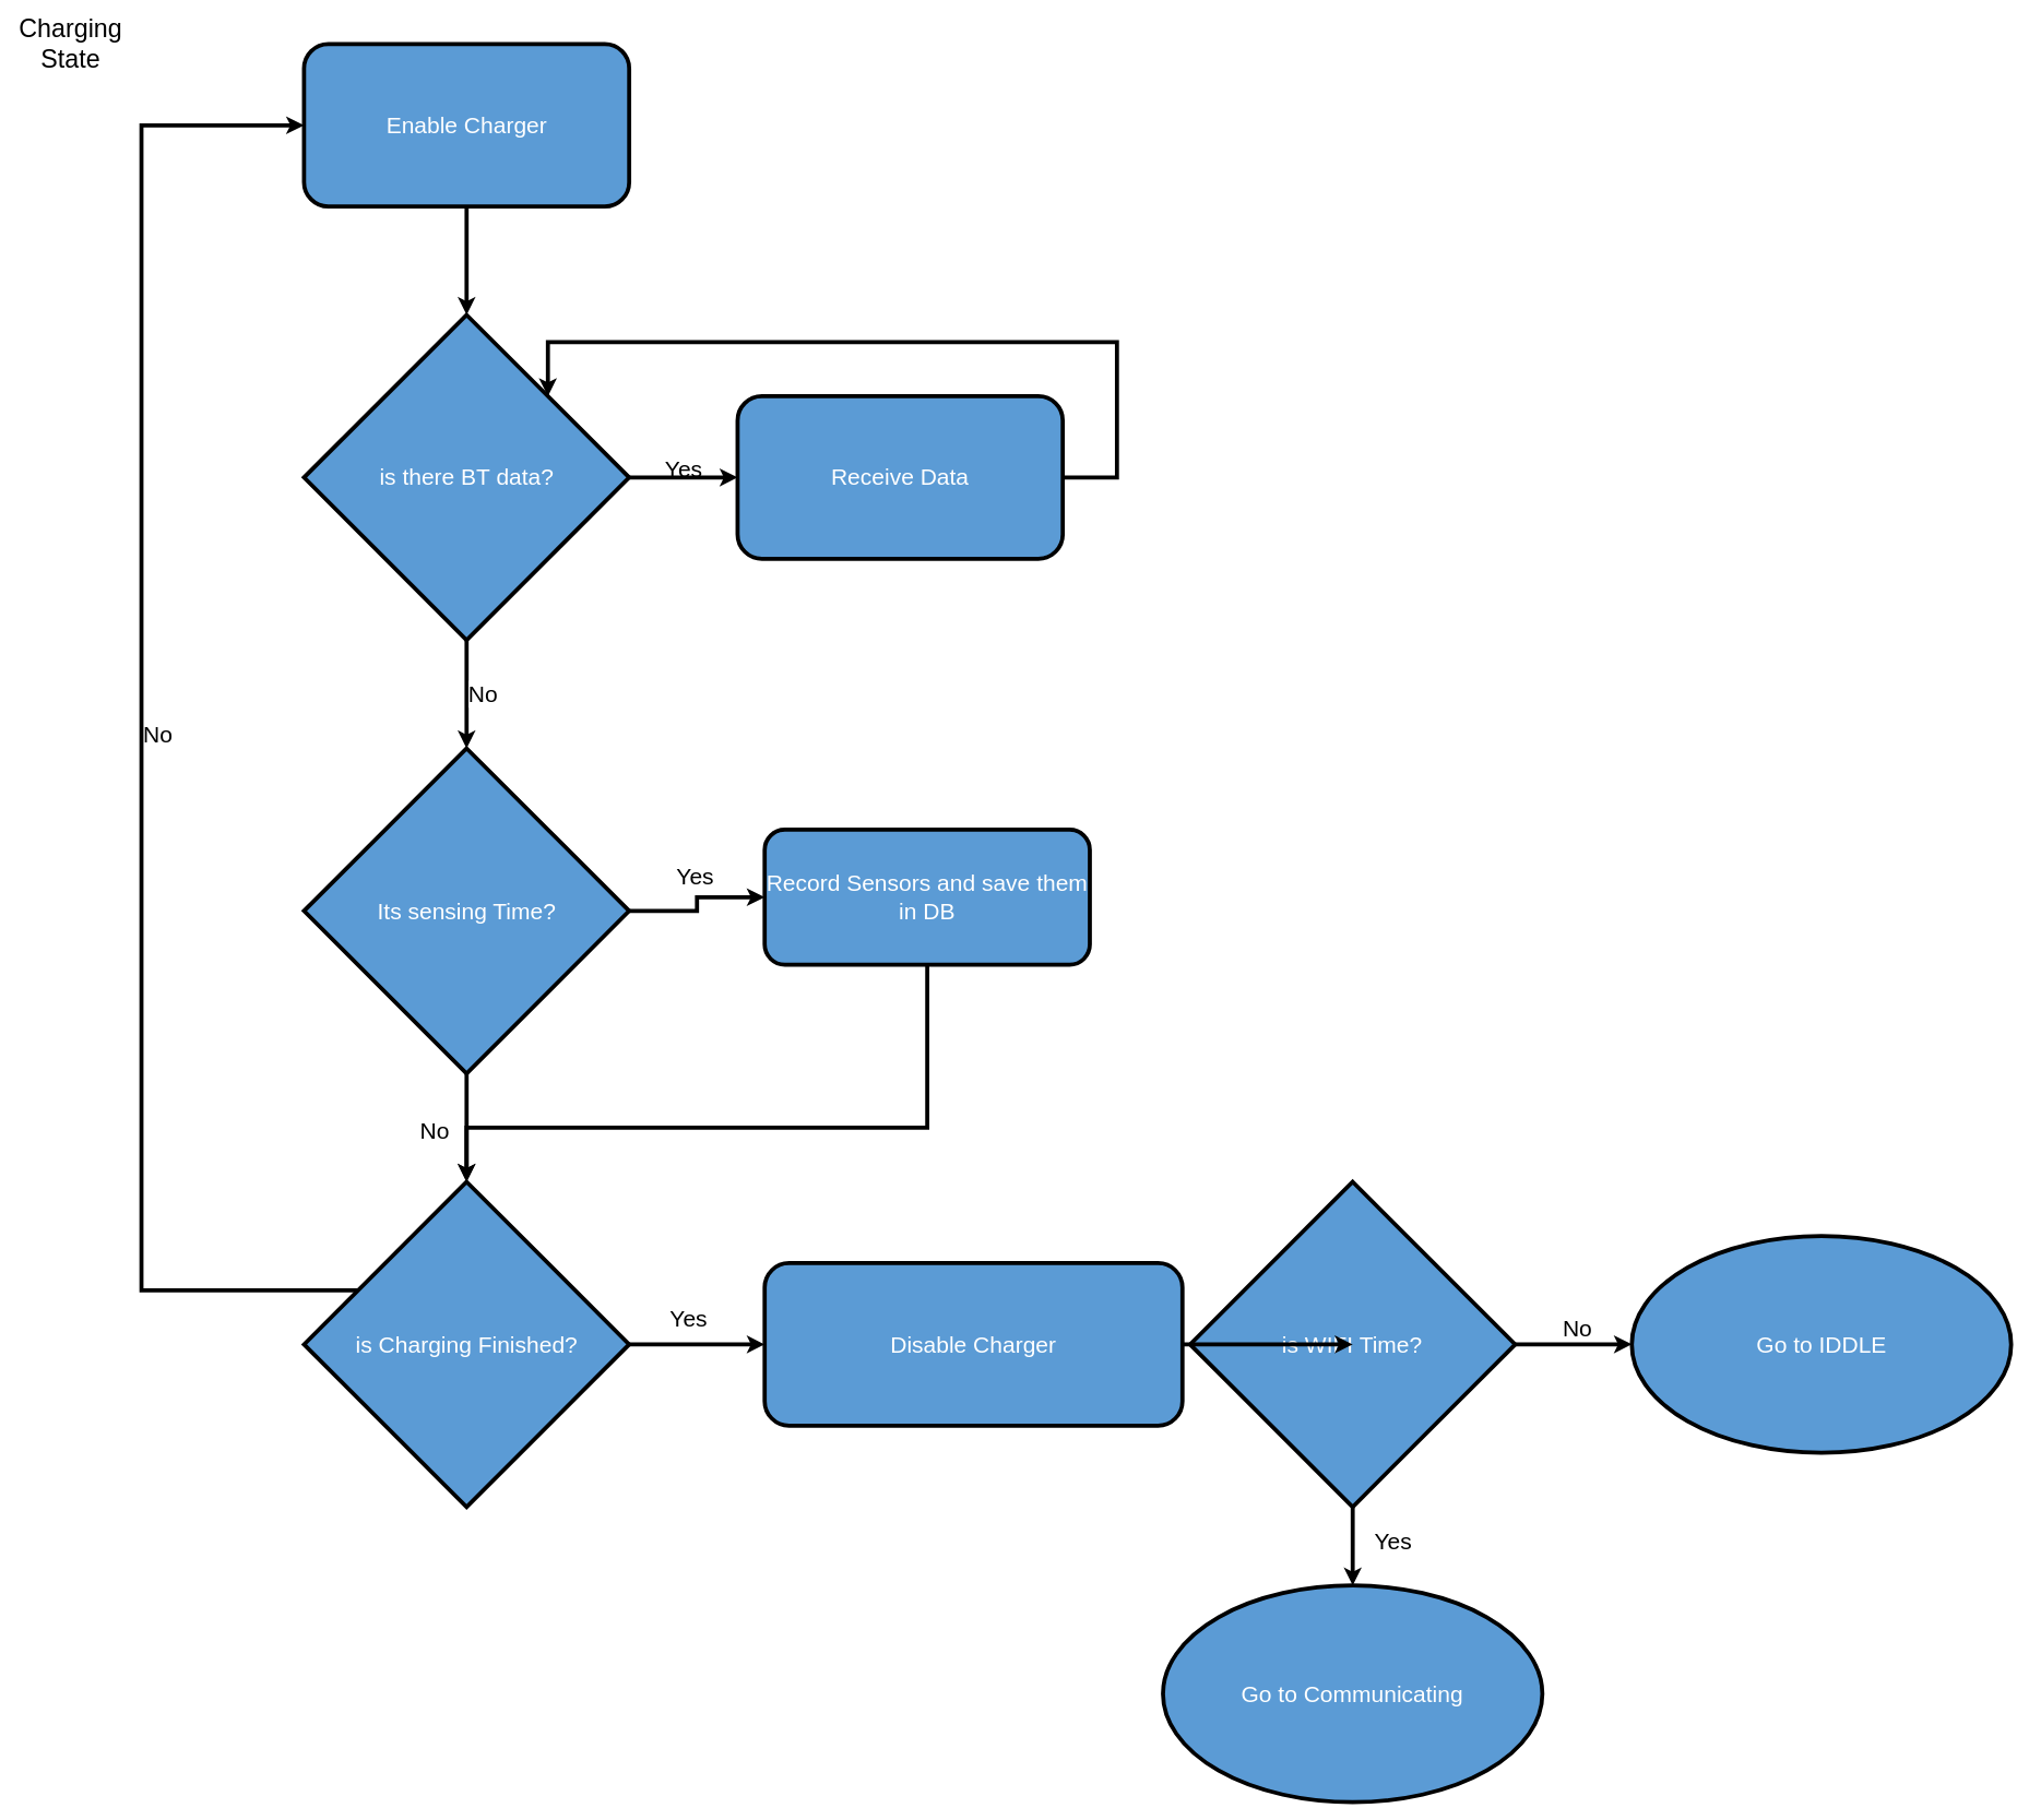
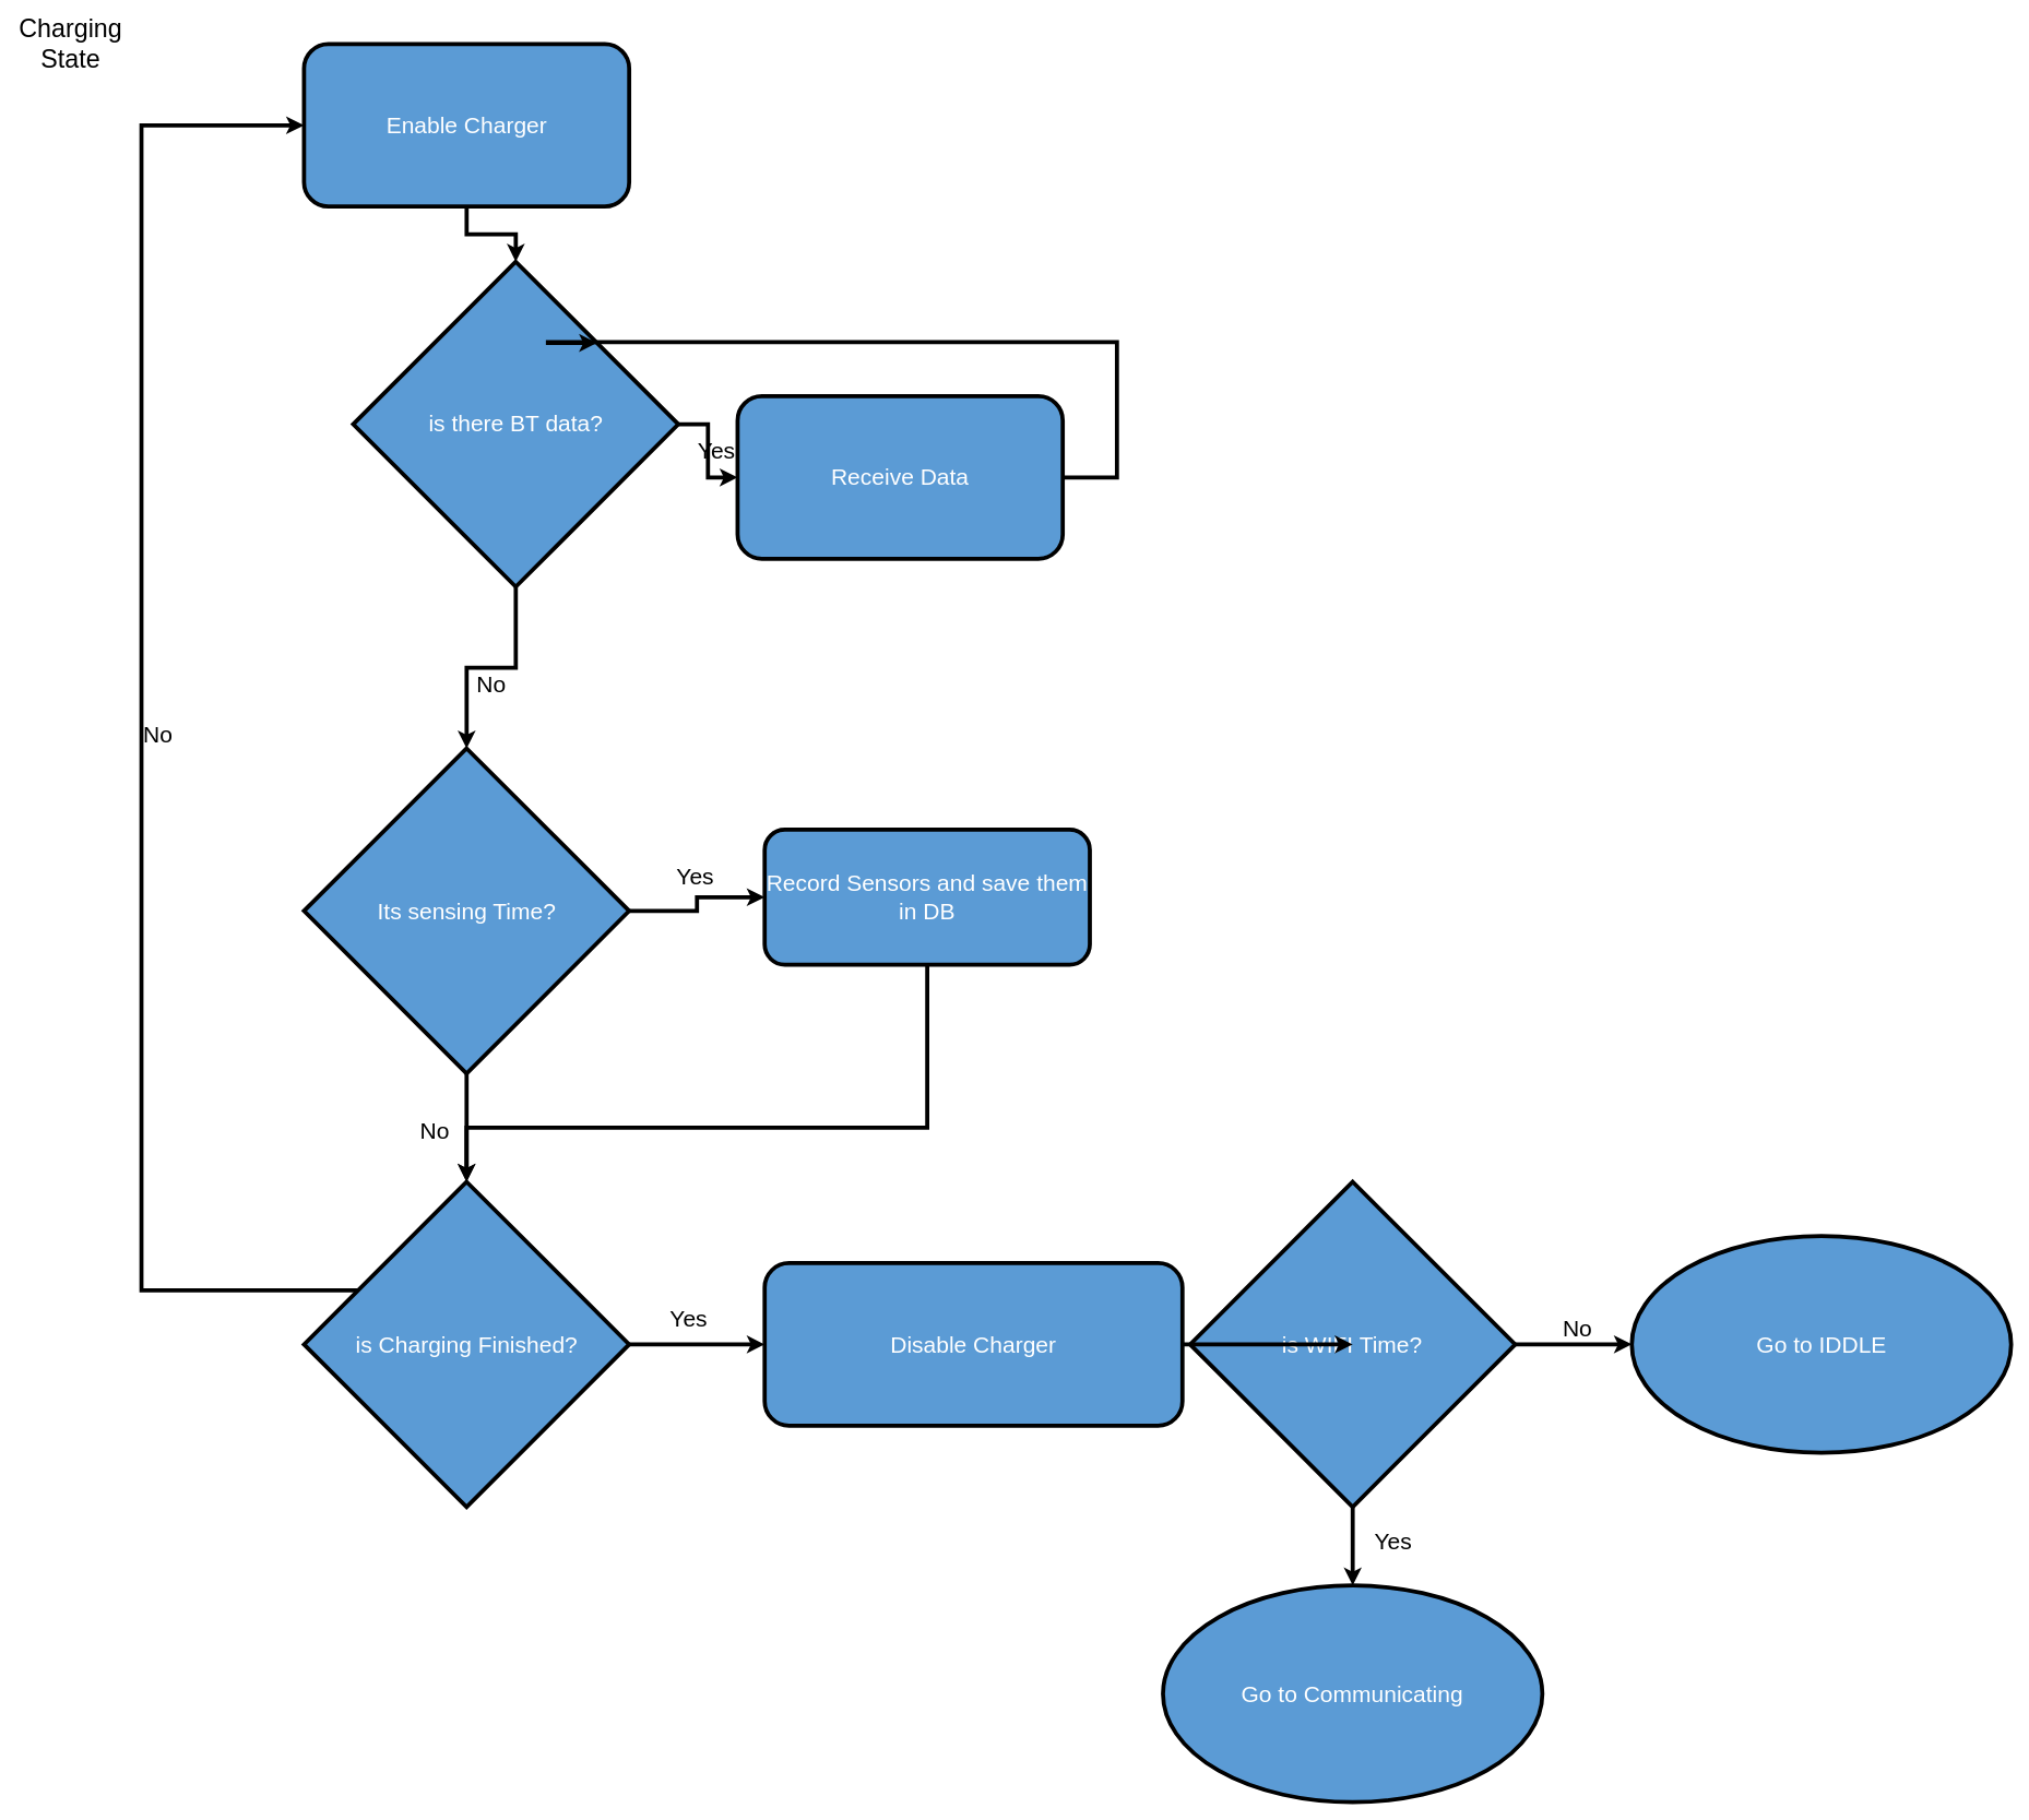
- <mxCell id="8" value="&lt;font style=&quot;font-size: 28px;&quot;&gt;is there BT data?&lt;/font&gt;" style="rhombus;whiteSpace=wrap;html=1;fillColor=#5B9BD5;fontColor=#FFFFFF;strokeWidth=5;fontSize=28;" parent="3" vertex="1"><mxGeometry x="350.653" y="363.885" width="396.965" height="396.965" as="geometry" /></mxCell>
+ <mxCell id="8" value="&lt;font style=&quot;font-size: 28px;&quot;&gt;is there BT data?&lt;/font&gt;" style="rhombus;whiteSpace=wrap;html=1;fillColor=#5B9BD5;fontColor=#FFFFFF;strokeWidth=5;fontSize=28;" parent="3" vertex="1"><mxGeometry x="410.653" y="298.885" width="396.965" height="396.965" as="geometry" /></mxCell>
